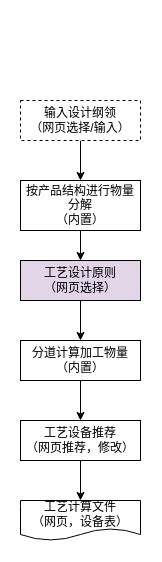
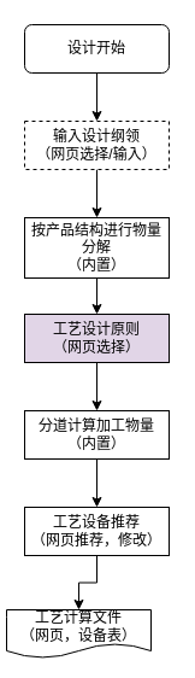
+ <mxCell id="2" value="设计开始" style="rounded=1;whiteSpace=wrap;html=1;" vertex="1" parent="1"><mxGeometry x="20" y="20" width="120" height="40" as="geometry" /></mxCell>
+ <mxCell id="14" value="" style="endArrow=classic;html=1;exitX=0.5;exitY=1;exitDx=0;exitDy=0;entryX=0.5;entryY=0;entryDx=0;entryDy=0;" edge="1" parent="1" source="2" target="4"><mxGeometry width="50" height="50" relative="1" as="geometry"><mxPoint x="290" y="180" as="sourcePoint" /><mxPoint x="340" y="130" as="targetPoint" /></mxGeometry></mxCell>
- <mxCell id="13" value="工艺计算文件&lt;br&gt;（网页，设备表）" style="shape=document;whiteSpace=wrap;html=1;boundedLbl=1;" vertex="1" parent="1"><mxGeometry x="20" y="500" width="120" height="40" as="geometry" /></mxCell>
+ <mxCell id="13" value="工艺计算文件&lt;br&gt;（网页，设备表）" style="shape=document;whiteSpace=wrap;html=1;boundedLbl=1;" vertex="1" parent="1"><mxGeometry x="5" y="505" width="120" height="40" as="geometry" /></mxCell>
